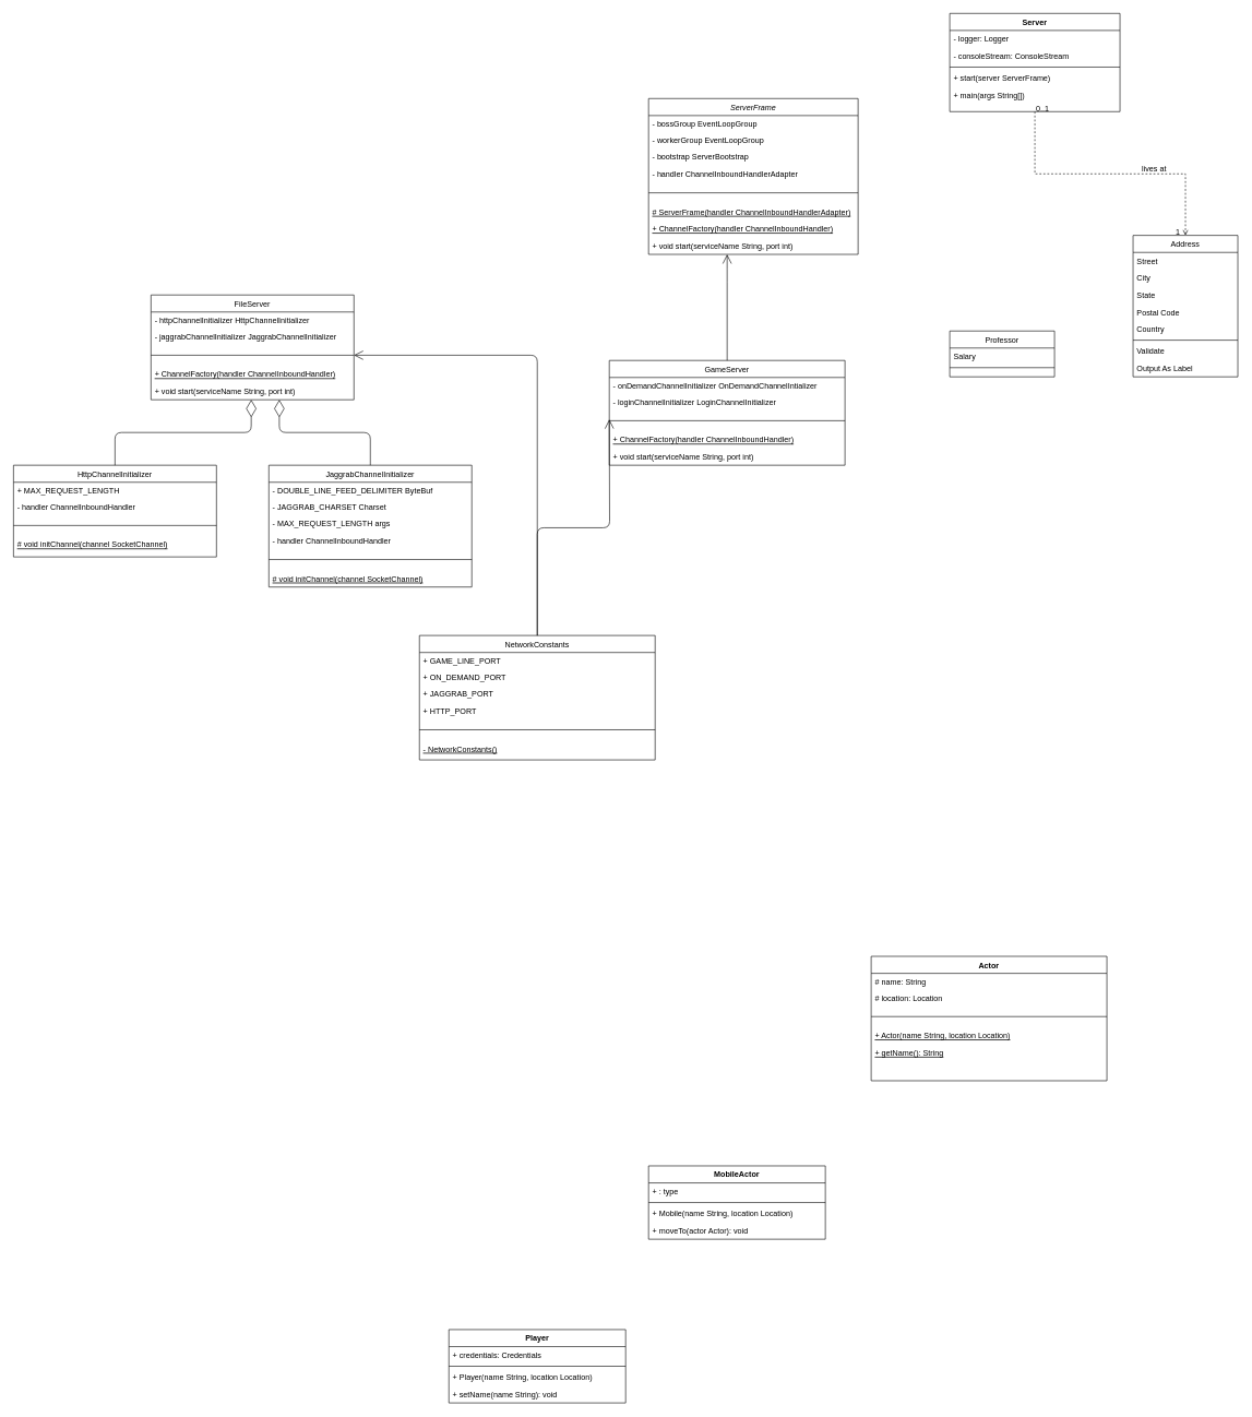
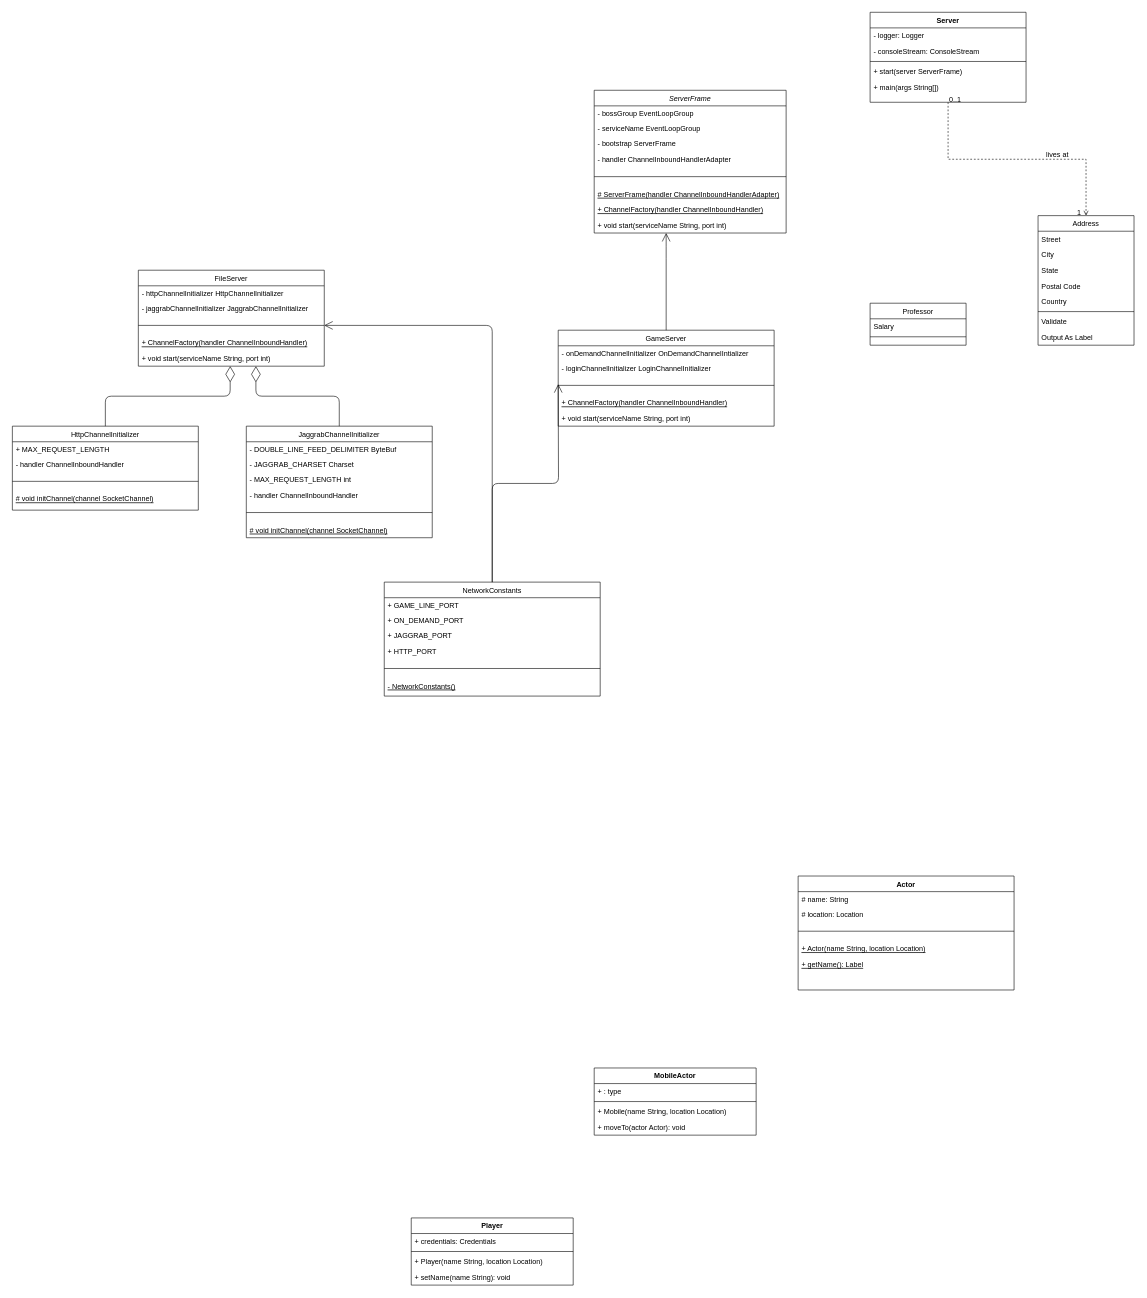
- <mxCell id="10" value="- workerGroup EventLoopGroup" style="text;align=left;verticalAlign=top;spacingLeft=4;spacingRight=4;overflow=hidden;rotatable=0;points=[[0,0.5],[1,0.5]];portConstraint=eastwest;rounded=0;shadow=0;html=0;" parent="8" vertex="1"><mxGeometry y="50" width="320" height="26" as="geometry" /></mxCell>
+ <mxCell id="10" value="- serviceName EventLoopGroup" style="text;align=left;verticalAlign=top;spacingLeft=4;spacingRight=4;overflow=hidden;rotatable=0;points=[[0,0.5],[1,0.5]];portConstraint=eastwest;rounded=0;shadow=0;html=0;" parent="8" vertex="1"><mxGeometry y="50" width="320" height="26" as="geometry" /></mxCell>
- <mxCell id="11" value="- bootstrap ServerBootstrap" style="text;align=left;verticalAlign=top;spacingLeft=4;spacingRight=4;overflow=hidden;rotatable=0;points=[[0,0.5],[1,0.5]];portConstraint=eastwest;rounded=0;shadow=0;html=0;" parent="8" vertex="1"><mxGeometry y="76" width="320" height="26" as="geometry" /></mxCell>
+ <mxCell id="11" value="- bootstrap ServerFrame" style="text;align=left;verticalAlign=top;spacingLeft=4;spacingRight=4;overflow=hidden;rotatable=0;points=[[0,0.5],[1,0.5]];portConstraint=eastwest;rounded=0;shadow=0;html=0;" parent="8" vertex="1"><mxGeometry y="76" width="320" height="26" as="geometry" /></mxCell>
- <mxCell id="48" value="- MAX_REQUEST_LENGTH args" style="text;align=left;verticalAlign=top;spacingLeft=4;spacingRight=4;overflow=hidden;rotatable=0;points=[[0,0.5],[1,0.5]];portConstraint=eastwest;rounded=0;shadow=0;html=0;" parent="45" vertex="1"><mxGeometry y="76" width="310" height="26" as="geometry" /></mxCell>
+ <mxCell id="48" value="- MAX_REQUEST_LENGTH int" style="text;align=left;verticalAlign=top;spacingLeft=4;spacingRight=4;overflow=hidden;rotatable=0;points=[[0,0.5],[1,0.5]];portConstraint=eastwest;rounded=0;shadow=0;html=0;" parent="45" vertex="1"><mxGeometry y="76" width="310" height="26" as="geometry" /></mxCell>
- <mxCell id="74" value="+ getName(): String" style="text;align=left;verticalAlign=top;spacingLeft=4;spacingRight=4;overflow=hidden;rotatable=0;points=[[0,0.5],[1,0.5]];portConstraint=eastwest;fontStyle=4" vertex="1" parent="69"><mxGeometry y="134" width="360" height="26" as="geometry" /></mxCell>
+ <mxCell id="74" value="+ getName(): Label" style="text;align=left;verticalAlign=top;spacingLeft=4;spacingRight=4;overflow=hidden;rotatable=0;points=[[0,0.5],[1,0.5]];portConstraint=eastwest;fontStyle=4" vertex="1" parent="69"><mxGeometry y="134" width="360" height="26" as="geometry" /></mxCell>
